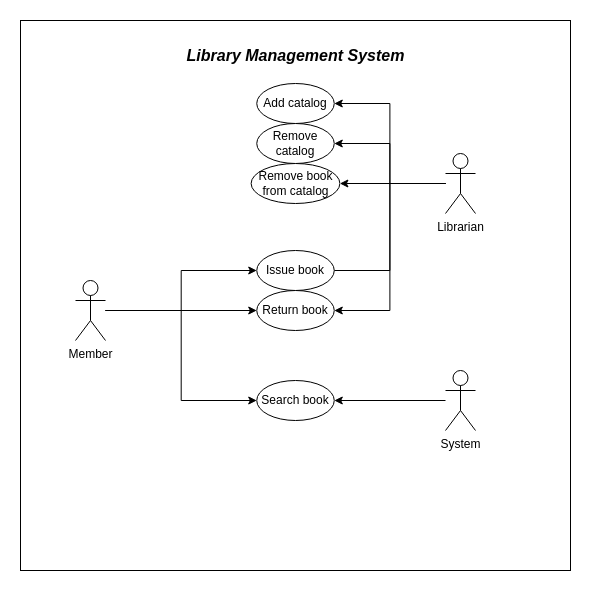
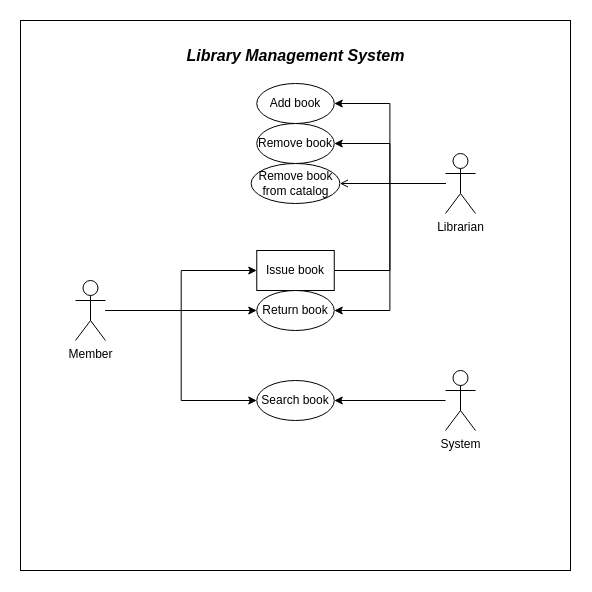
- <mxCell id="16" value="&lt;div&gt;Add catalog&lt;/div&gt;" style="ellipse;whiteSpace=wrap;html=1;" vertex="1" parent="1"><mxGeometry x="256.25" y="83" width="77.5" height="40" as="geometry" /></mxCell>
+ <mxCell id="16" value="&lt;div&gt;Add book&lt;/div&gt;" style="ellipse;whiteSpace=wrap;html=1;" vertex="1" parent="1"><mxGeometry x="256.25" y="83" width="77.5" height="40" as="geometry" /></mxCell>
- <mxCell id="17" value="&lt;div&gt;Remove catalog&lt;/div&gt;" style="ellipse;whiteSpace=wrap;html=1;" vertex="1" parent="1"><mxGeometry x="256.25" y="123" width="77.5" height="40" as="geometry" /></mxCell>
+ <mxCell id="17" value="&lt;div&gt;Remove book&lt;/div&gt;" style="ellipse;whiteSpace=wrap;html=1;" vertex="1" parent="1"><mxGeometry x="256.25" y="123" width="77.5" height="40" as="geometry" /></mxCell>
- <mxCell id="6" style="edgeStyle=orthogonalEdgeStyle;rounded=0;orthogonalLoop=1;jettySize=auto;html=1;entryX=1;entryY=0.5;entryDx=0;entryDy=0;" edge="1" parent="1" source="9" target="18"><mxGeometry relative="1" as="geometry" /></mxCell>
+ <mxCell id="6" style="edgeStyle=orthogonalEdgeStyle;rounded=0;orthogonalLoop=1;jettySize=auto;html=1;entryX=1;entryY=0.5;entryDx=0;entryDy=0;endArrow=open;" edge="1" parent="1" source="9" target="18"><mxGeometry relative="1" as="geometry" /></mxCell>
- <mxCell id="14" value="&lt;div&gt;Issue book&lt;/div&gt;" style="ellipse;whiteSpace=wrap;html=1;" vertex="1" parent="1"><mxGeometry x="256.26" y="250" width="77.5" height="40" as="geometry" /></mxCell>
+ <mxCell id="14" value="&lt;div&gt;Issue book&lt;/div&gt;" style="whiteSpace=wrap;html=1;rounded=0;" vertex="1" parent="1"><mxGeometry x="256.26" y="250" width="77.5" height="40" as="geometry" /></mxCell>
